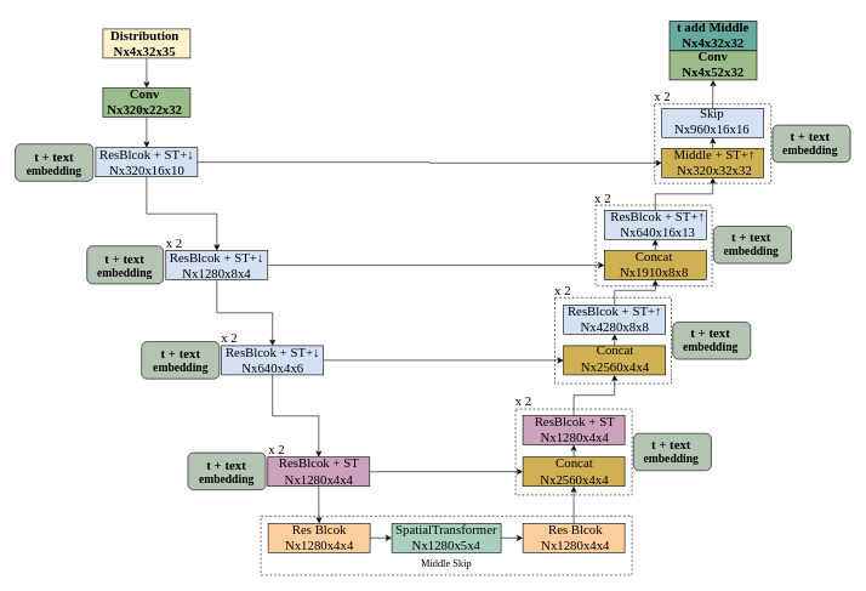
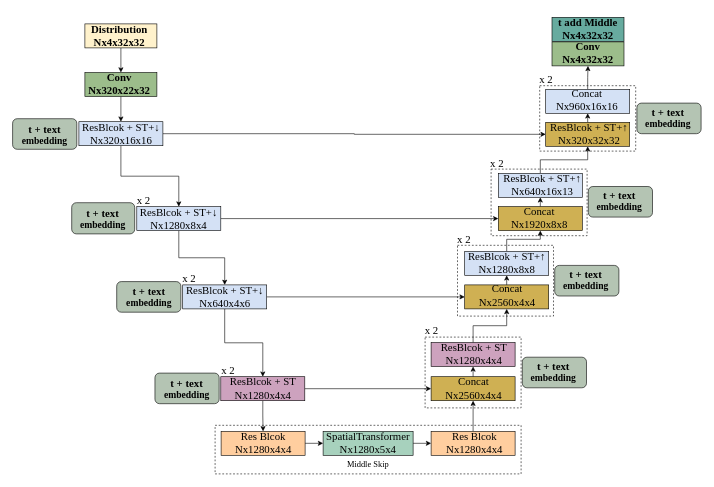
- <mxCell id="62" value="&lt;b&gt;&lt;font face=&quot;Times New Roman&quot;&gt;&lt;span style=&quot;font-size: 18px;&quot;&gt;Distribution&lt;/span&gt;&lt;/font&gt;&lt;br&gt;&lt;/b&gt;&lt;div&gt;&lt;font style=&quot;font-size: 18px;&quot; face=&quot;Times New Roman&quot;&gt;&lt;b&gt;Nx4x32x35&lt;/b&gt;&lt;/font&gt;&lt;/div&gt;" style="text;html=1;align=center;verticalAlign=middle;whiteSpace=wrap;rounded=0;" vertex="1" parent="1"><mxGeometry x="136" y="31" width="125" height="56" as="geometry" /></mxCell>
+ <mxCell id="62" value="&lt;b&gt;&lt;font face=&quot;Times New Roman&quot;&gt;&lt;span style=&quot;font-size: 18px;&quot;&gt;Distribution&lt;/span&gt;&lt;/font&gt;&lt;br&gt;&lt;/b&gt;&lt;div&gt;&lt;font style=&quot;font-size: 18px;&quot; face=&quot;Times New Roman&quot;&gt;&lt;b&gt;Nx4x32x32&lt;/b&gt;&lt;/font&gt;&lt;/div&gt;" style="text;html=1;align=center;verticalAlign=middle;whiteSpace=wrap;rounded=0;" vertex="1" parent="1"><mxGeometry x="136" y="31" width="125" height="56" as="geometry" /></mxCell>
- <mxCell id="67" value="&lt;b&gt;&lt;font face=&quot;Times New Roman&quot;&gt;&lt;span style=&quot;font-size: 18px;&quot;&gt;Conv&lt;/span&gt;&lt;/font&gt;&lt;br&gt;&lt;/b&gt;&lt;div&gt;&lt;font style=&quot;font-size: 18px;&quot; face=&quot;Times New Roman&quot;&gt;&lt;b&gt;Nx4x52x32&lt;/b&gt;&lt;/font&gt;&lt;/div&gt;" style="text;html=1;align=center;verticalAlign=middle;whiteSpace=wrap;rounded=0;" vertex="1" parent="1"><mxGeometry x="917" y="60" width="125" height="56" as="geometry" /></mxCell>
+ <mxCell id="67" value="&lt;b&gt;&lt;font face=&quot;Times New Roman&quot;&gt;&lt;span style=&quot;font-size: 18px;&quot;&gt;Conv&lt;/span&gt;&lt;/font&gt;&lt;br&gt;&lt;/b&gt;&lt;div&gt;&lt;font style=&quot;font-size: 18px;&quot; face=&quot;Times New Roman&quot;&gt;&lt;b&gt;Nx4x32x32&lt;/b&gt;&lt;/font&gt;&lt;/div&gt;" style="text;html=1;align=center;verticalAlign=middle;whiteSpace=wrap;rounded=0;" vertex="1" parent="1"><mxGeometry x="917" y="60" width="125" height="56" as="geometry" /></mxCell>
- <mxCell id="72" value="&lt;span style=&quot;font-family: &amp;quot;Times New Roman&amp;quot;; font-size: 18px;&quot;&gt;Skip&lt;/span&gt;&lt;div&gt;&lt;span style=&quot;font-family: &amp;quot;Times New Roman&amp;quot;; font-size: 18px;&quot;&gt;Nx960x16x16&lt;/span&gt;&lt;/div&gt;" style="text;html=1;align=center;verticalAlign=middle;whiteSpace=wrap;rounded=0;" vertex="1" parent="1"><mxGeometry x="920" y="140" width="116" height="52" as="geometry" /></mxCell>
+ <mxCell id="72" value="&lt;span style=&quot;font-family: &amp;quot;Times New Roman&amp;quot;; font-size: 18px;&quot;&gt;Concat&lt;/span&gt;&lt;div&gt;&lt;span style=&quot;font-family: &amp;quot;Times New Roman&amp;quot;; font-size: 18px;&quot;&gt;Nx960x16x16&lt;/span&gt;&lt;/div&gt;" style="text;html=1;align=center;verticalAlign=middle;whiteSpace=wrap;rounded=0;" vertex="1" parent="1"><mxGeometry x="920" y="140" width="116" height="52" as="geometry" /></mxCell>
- <mxCell id="71" value="&lt;span style=&quot;font-family: &amp;quot;Times New Roman&amp;quot;; font-size: 18px;&quot;&gt;ResBlcok + ST+↓ Nx320x16x10&lt;/span&gt;" style="text;html=1;align=center;verticalAlign=middle;whiteSpace=wrap;rounded=0;" vertex="1" parent="1"><mxGeometry x="134.75" y="195.5" width="132.5" height="55" as="geometry" /></mxCell>
+ <mxCell id="71" value="&lt;span style=&quot;font-family: &amp;quot;Times New Roman&amp;quot;; font-size: 18px;&quot;&gt;ResBlcok + ST+↓ Nx320x16x16&lt;/span&gt;" style="text;html=1;align=center;verticalAlign=middle;whiteSpace=wrap;rounded=0;" vertex="1" parent="1"><mxGeometry x="134.75" y="195.5" width="132.5" height="55" as="geometry" /></mxCell>
- <mxCell id="59" value="&lt;span style=&quot;font-family: &amp;quot;Times New Roman&amp;quot;; font-size: 18px;&quot;&gt;Middle + ST+↑ Nx320x32x32&lt;/span&gt;" style="text;html=1;align=center;verticalAlign=middle;whiteSpace=wrap;rounded=0;" vertex="1" parent="1"><mxGeometry x="915" y="197" width="133" height="52" as="geometry" /></mxCell>
+ <mxCell id="59" value="&lt;span style=&quot;font-family: &amp;quot;Times New Roman&amp;quot;; font-size: 18px;&quot;&gt;ResBlcok + ST+↑ Nx320x32x32&lt;/span&gt;" style="text;html=1;align=center;verticalAlign=middle;whiteSpace=wrap;rounded=0;" vertex="1" parent="1"><mxGeometry x="915" y="197" width="133" height="52" as="geometry" /></mxCell>
- <mxCell id="51" value="&lt;span style=&quot;font-family: &amp;quot;Times New Roman&amp;quot;; font-size: 18px;&quot;&gt;Concat&lt;/span&gt;&lt;div&gt;&lt;span style=&quot;font-family: &amp;quot;Times New Roman&amp;quot;; font-size: 18px;&quot;&gt;Nx1910x8x8&lt;/span&gt;&lt;/div&gt;" style="text;html=1;align=center;verticalAlign=middle;whiteSpace=wrap;rounded=0;" vertex="1" parent="1"><mxGeometry x="838.5" y="339" width="119" height="47" as="geometry" /></mxCell>
+ <mxCell id="51" value="&lt;span style=&quot;font-family: &amp;quot;Times New Roman&amp;quot;; font-size: 18px;&quot;&gt;Concat&lt;/span&gt;&lt;div&gt;&lt;span style=&quot;font-family: &amp;quot;Times New Roman&amp;quot;; font-size: 18px;&quot;&gt;Nx1920x8x8&lt;/span&gt;&lt;/div&gt;" style="text;html=1;align=center;verticalAlign=middle;whiteSpace=wrap;rounded=0;" vertex="1" parent="1"><mxGeometry x="838.5" y="339" width="119" height="47" as="geometry" /></mxCell>
- <mxCell id="48" value="&lt;span style=&quot;font-family: &amp;quot;Times New Roman&amp;quot;; font-size: 18px;&quot;&gt;ResBlcok + ST+↑ Nx4280x8x8&lt;/span&gt;" style="text;html=1;align=center;verticalAlign=middle;whiteSpace=wrap;rounded=0;" vertex="1" parent="1"><mxGeometry x="777.5" y="412" width="133" height="52" as="geometry" /></mxCell>
+ <mxCell id="48" value="&lt;span style=&quot;font-family: &amp;quot;Times New Roman&amp;quot;; font-size: 18px;&quot;&gt;ResBlcok + ST+↑ Nx1280x8x8&lt;/span&gt;" style="text;html=1;align=center;verticalAlign=middle;whiteSpace=wrap;rounded=0;" vertex="1" parent="1"><mxGeometry x="777.5" y="412" width="133" height="52" as="geometry" /></mxCell>
